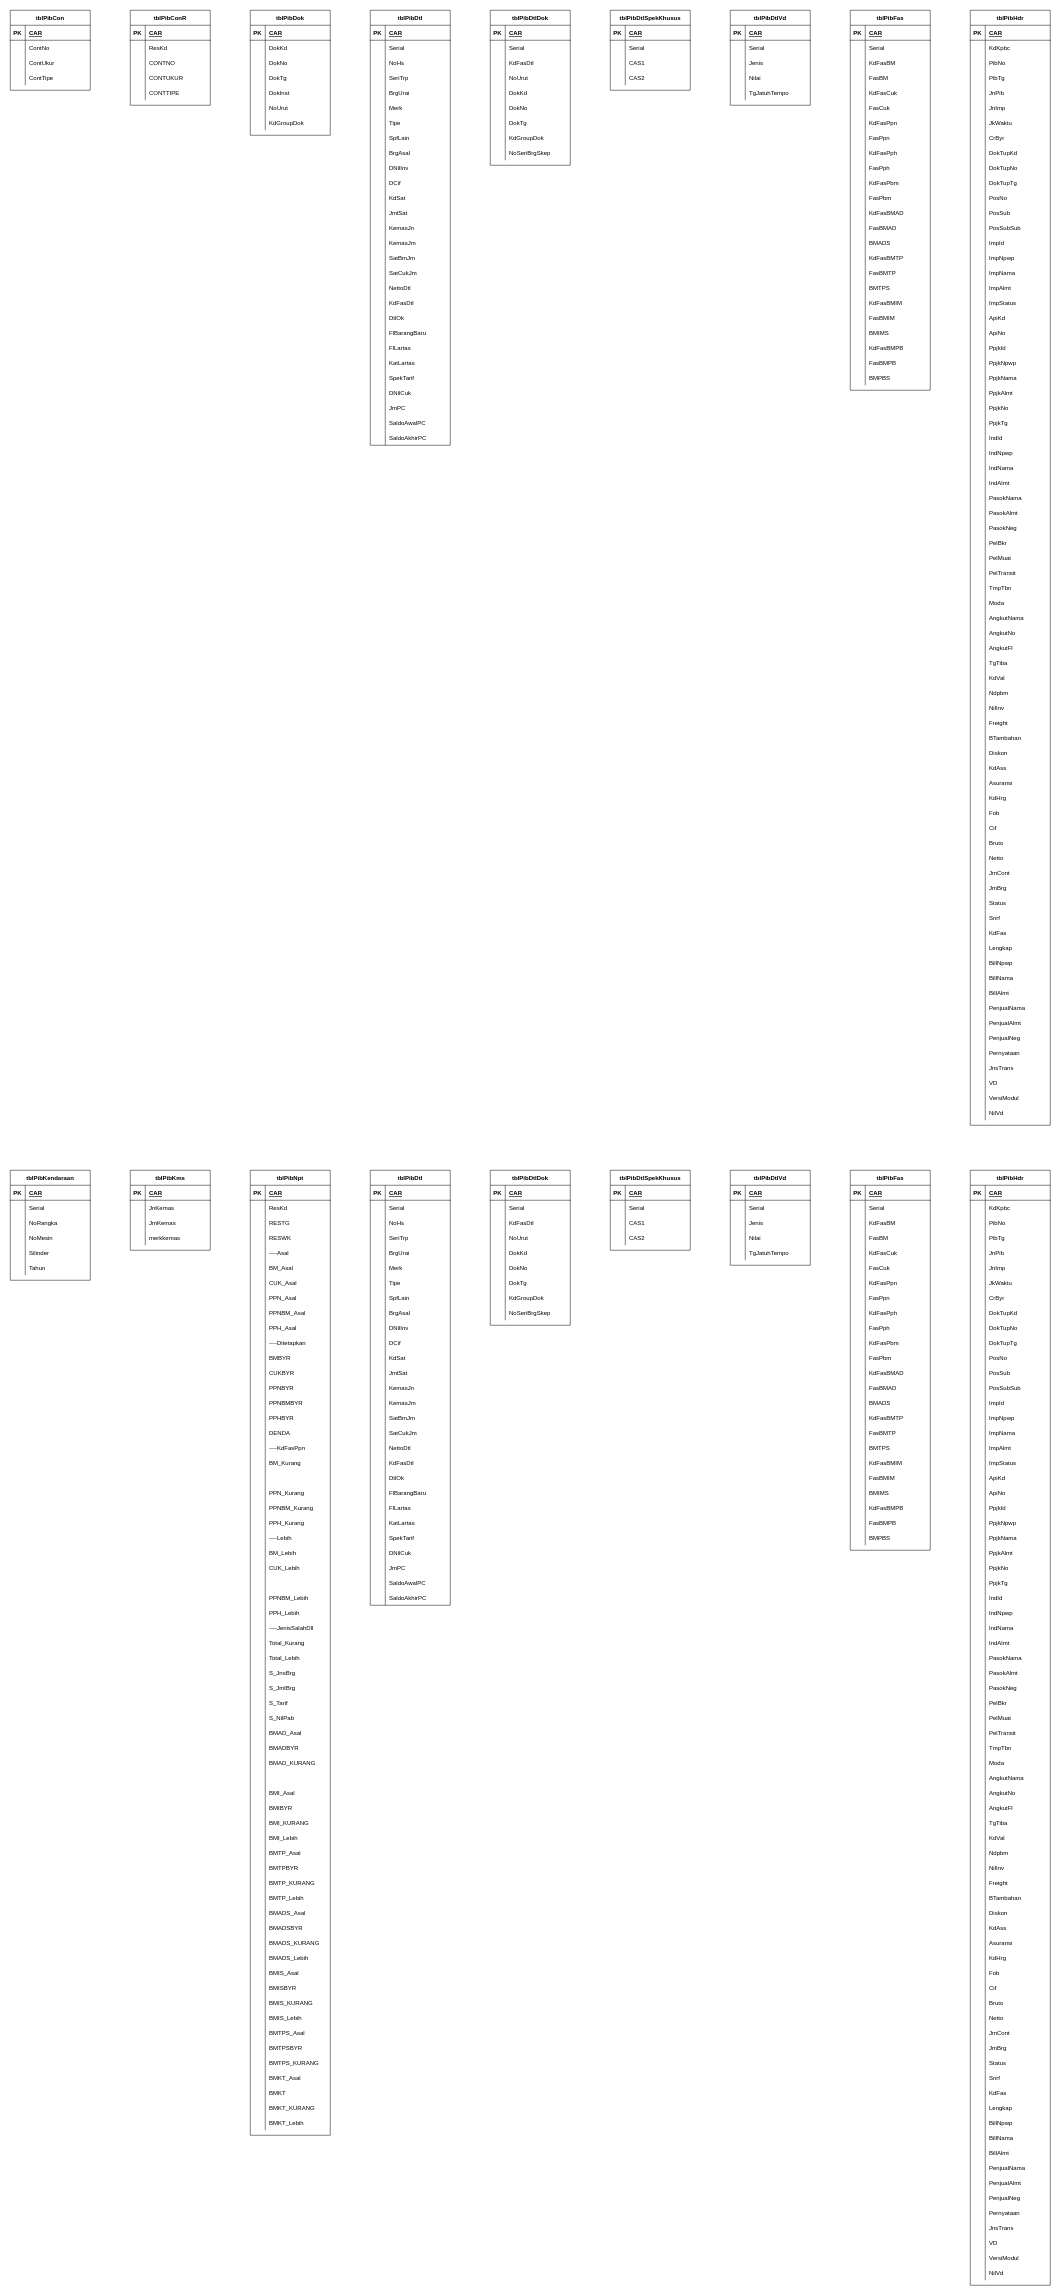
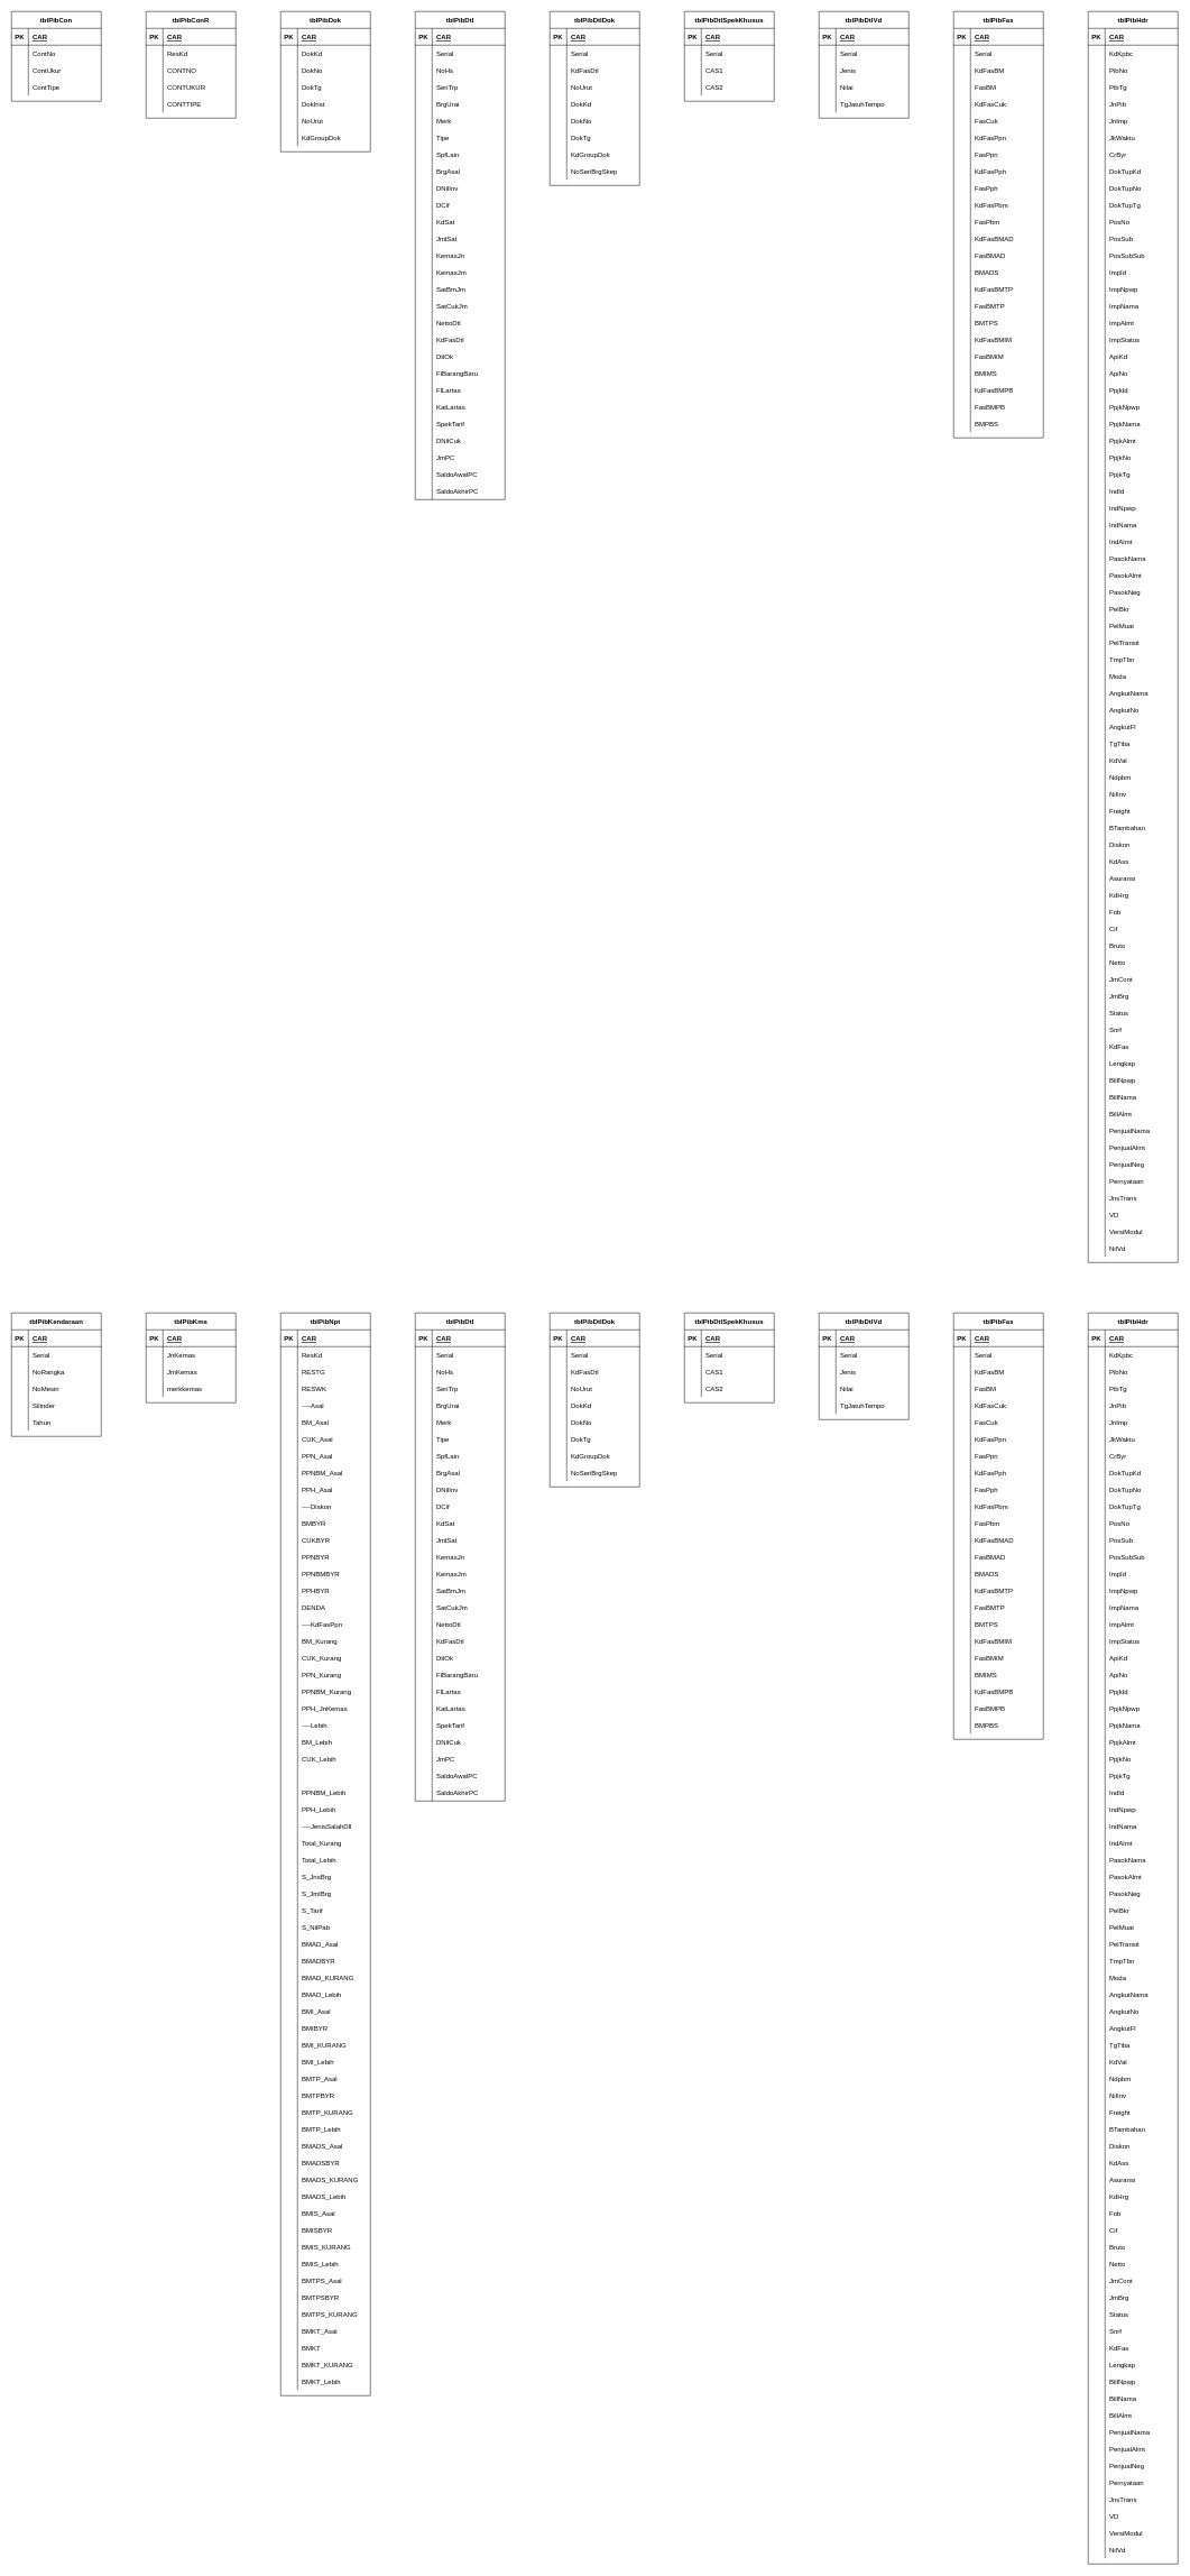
- <mxCell id="553" value="----Ditetapkan" style="shape=partialRectangle;connectable=0;fillColor=none;top=0;left=0;bottom=0;right=0;align=left;spacingLeft=6;overflow=hidden;" vertex="1" parent="551"><mxGeometry x="30" width="130" height="30" as="geometry" /></mxCell>
+ <mxCell id="553" value="----Diskon" style="shape=partialRectangle;connectable=0;fillColor=none;top=0;left=0;bottom=0;right=0;align=left;spacingLeft=6;overflow=hidden;" vertex="1" parent="551"><mxGeometry x="30" width="130" height="30" as="geometry" /></mxCell>
+ <mxCell id="580" value="CUK_Kurang" style="shape=partialRectangle;connectable=0;fillColor=none;top=0;left=0;bottom=0;right=0;align=left;spacingLeft=6;overflow=hidden;" vertex="1" parent="578"><mxGeometry x="30" width="130" height="30" as="geometry" /></mxCell>
- <mxCell id="589" value="PPH_Kurang" style="shape=partialRectangle;connectable=0;fillColor=none;top=0;left=0;bottom=0;right=0;align=left;spacingLeft=6;overflow=hidden;" vertex="1" parent="587"><mxGeometry x="30" width="130" height="30" as="geometry" /></mxCell>
+ <mxCell id="589" value="PPH_JnKemas" style="shape=partialRectangle;connectable=0;fillColor=none;top=0;left=0;bottom=0;right=0;align=left;spacingLeft=6;overflow=hidden;" vertex="1" parent="587"><mxGeometry x="30" width="130" height="30" as="geometry" /></mxCell>
+ <mxCell id="639" value="BMAD_Lebih" style="shape=partialRectangle;connectable=0;fillColor=none;top=0;left=0;bottom=0;right=0;align=left;spacingLeft=6;overflow=hidden;" vertex="1" parent="637"><mxGeometry x="30" width="130" height="30" as="geometry" /></mxCell>
